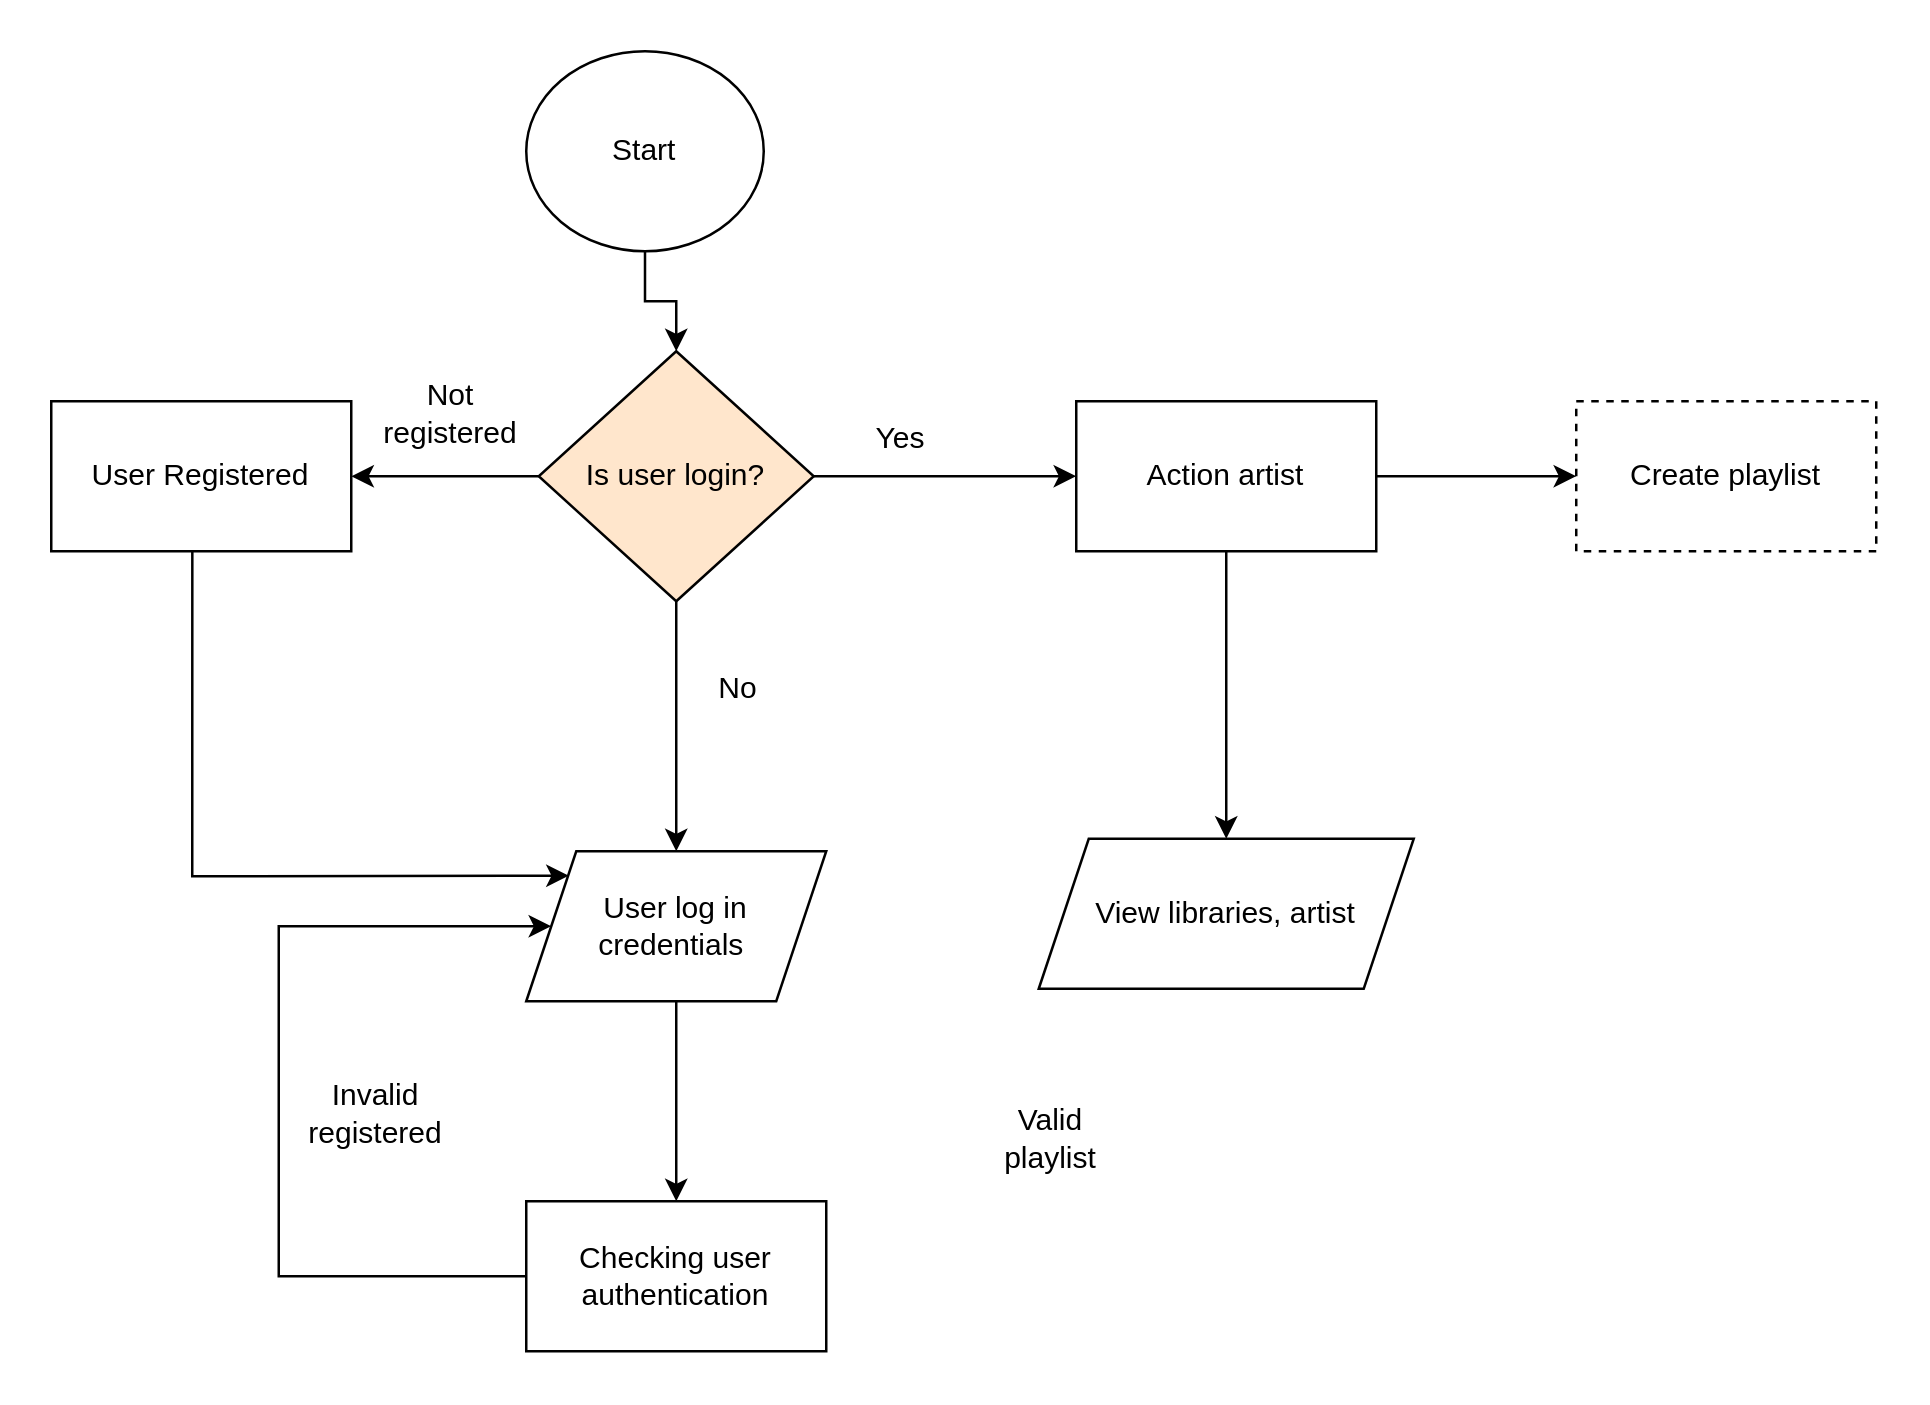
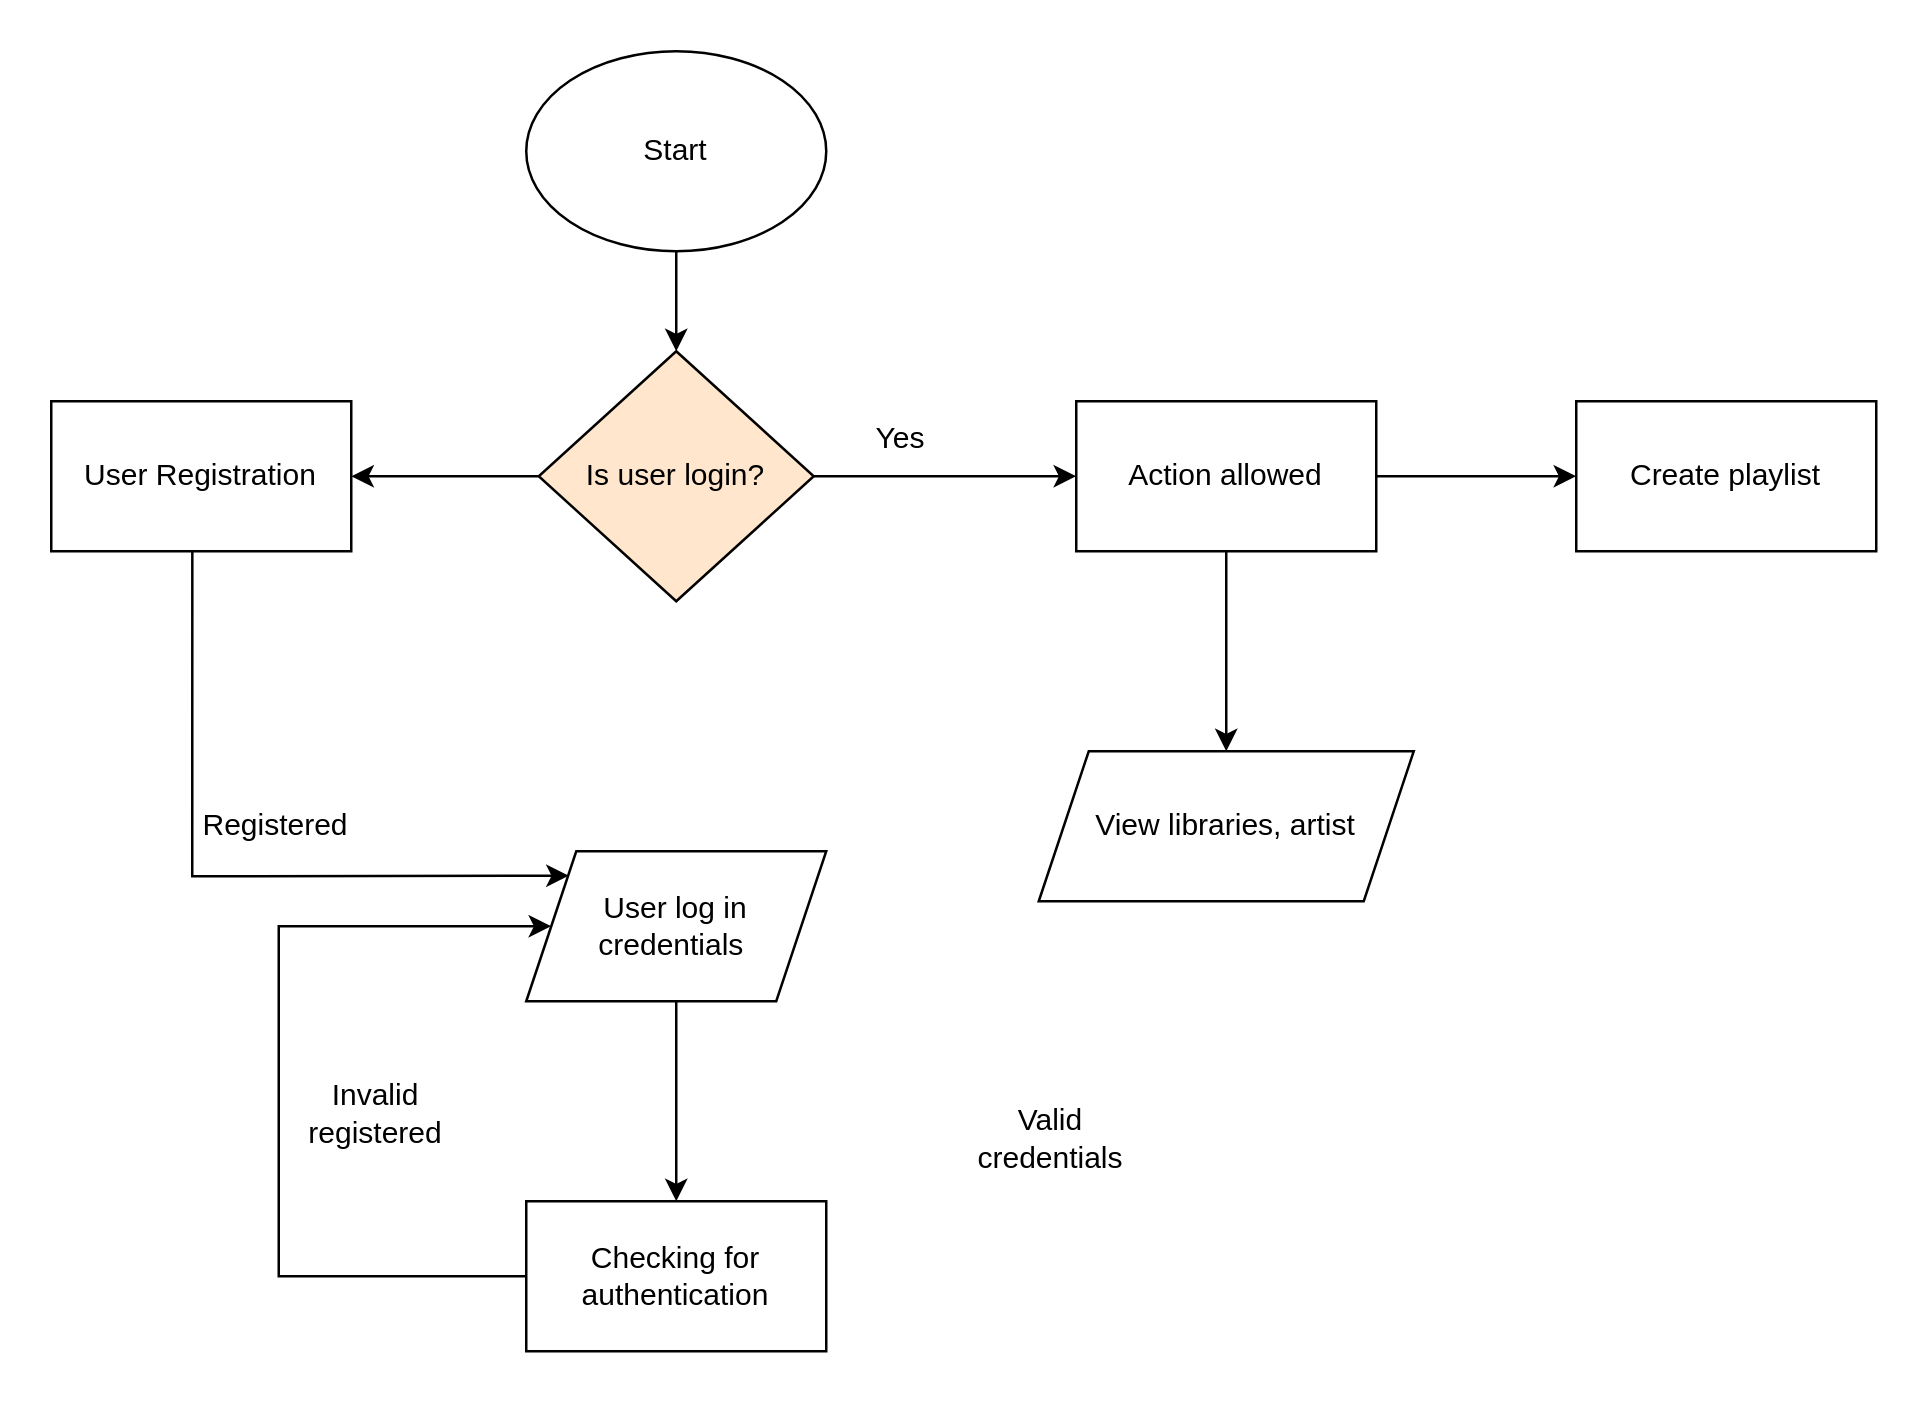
- <mxCell id="3" value="Start" style="ellipse;whiteSpace=wrap;html=1;" vertex="1" parent="1"><mxGeometry x="210" y="20" width="95" height="80" as="geometry" /></mxCell>
+ <mxCell id="3" value="Start" style="ellipse;whiteSpace=wrap;html=1;" vertex="1" parent="1"><mxGeometry x="210" y="20" width="120" height="80" as="geometry" /></mxCell>
- <mxCell id="24" value="Not registered" style="text;strokeColor=none;align=center;fillColor=none;html=1;verticalAlign=middle;whiteSpace=wrap;rounded=0;" vertex="1" parent="1"><mxGeometry x="150" y="150" width="60" height="30" as="geometry" /></mxCell>
- <mxCell id="20" value="User Registered" style="whiteSpace=wrap;html=1;" vertex="1" parent="1"><mxGeometry x="20" y="160" width="120" height="60" as="geometry" /></mxCell>
+ <mxCell id="20" value="User Registration" style="whiteSpace=wrap;html=1;" vertex="1" parent="1"><mxGeometry x="20" y="160" width="120" height="60" as="geometry" /></mxCell>
- <mxCell id="10" value="Action artist" style="rounded=0;whiteSpace=wrap;html=1;" vertex="1" parent="1"><mxGeometry x="430" y="160" width="120" height="60" as="geometry" /></mxCell>
+ <mxCell id="10" value="Action allowed" style="rounded=0;whiteSpace=wrap;html=1;" vertex="1" parent="1"><mxGeometry x="430" y="160" width="120" height="60" as="geometry" /></mxCell>
- <mxCell id="11" value="Create playlist" style="whiteSpace=wrap;html=1;rounded=0;dashed=1;" vertex="1" parent="1"><mxGeometry x="630" y="160" width="120" height="60" as="geometry" /></mxCell>
+ <mxCell id="11" value="Create playlist" style="whiteSpace=wrap;html=1;rounded=0;" vertex="1" parent="1"><mxGeometry x="630" y="160" width="120" height="60" as="geometry" /></mxCell>
- <mxCell id="22" value="No" style="text;strokeColor=none;align=center;fillColor=none;html=1;verticalAlign=middle;whiteSpace=wrap;rounded=0;" vertex="1" parent="1"><mxGeometry x="265" y="260" width="60" height="30" as="geometry" /></mxCell>
- <mxCell id="5" value="" style="edgeStyle=orthogonalEdgeStyle;rounded=0;orthogonalLoop=1;jettySize=auto;html=1;" edge="1" parent="1" source="7" target="14"><mxGeometry relative="1" as="geometry" /></mxCell>
+ <mxCell id="21" value="Registered" style="text;strokeColor=none;align=center;fillColor=none;html=1;verticalAlign=middle;whiteSpace=wrap;rounded=0;" vertex="1" parent="1"><mxGeometry x="80" y="315" width="60" height="30" as="geometry" /></mxCell>
- <mxCell id="12" value="View libraries, artist" style="shape=parallelogram;perimeter=parallelogramPerimeter;whiteSpace=wrap;html=1;fixedSize=1;rounded=0;" vertex="1" parent="1"><mxGeometry x="415" y="335" width="150" height="60" as="geometry" /></mxCell>
+ <mxCell id="12" value="View libraries, artist" style="shape=parallelogram;perimeter=parallelogramPerimeter;whiteSpace=wrap;html=1;fixedSize=1;rounded=0;" vertex="1" parent="1"><mxGeometry x="415" y="300" width="150" height="60" as="geometry" /></mxCell>
- <mxCell id="17" value="Valid playlist" style="text;strokeColor=none;align=center;fillColor=none;html=1;verticalAlign=middle;whiteSpace=wrap;rounded=0;" vertex="1" parent="1"><mxGeometry x="390" y="440" width="60" height="30" as="geometry" /></mxCell>
+ <mxCell id="17" value="Valid credentials" style="text;strokeColor=none;align=center;fillColor=none;html=1;verticalAlign=middle;whiteSpace=wrap;rounded=0;" vertex="1" parent="1"><mxGeometry x="390" y="440" width="60" height="30" as="geometry" /></mxCell>
- <mxCell id="16" value="Checking user authentication" style="whiteSpace=wrap;html=1;" vertex="1" parent="1"><mxGeometry x="210" y="480" width="120" height="60" as="geometry" /></mxCell>
+ <mxCell id="16" value="Checking for authentication" style="whiteSpace=wrap;html=1;" vertex="1" parent="1"><mxGeometry x="210" y="480" width="120" height="60" as="geometry" /></mxCell>
